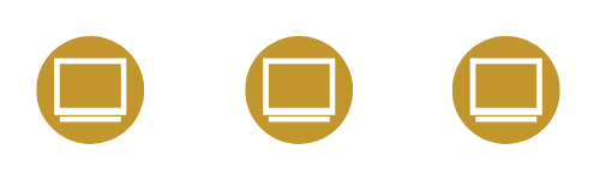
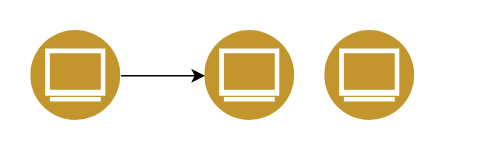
+ <mxCell id="2" value="" style="edgeStyle=none;html=1;fontColor=#FFFFFF;" edge="1" parent="1" source="3" target="4"><mxGeometry relative="1" as="geometry" /></mxCell>
- <mxCell id="5" value="&lt;font color=&quot;#ffffff&quot;&gt;Curso&lt;/font&gt;" style="aspect=fixed;perimeter=ellipsePerimeter;html=1;align=center;shadow=0;dashed=0;fontColor=#4277BB;labelBackgroundColor=#ffffff;fontSize=12;spacingTop=3;image;image=img/lib/ibm/users/browser.svg;" vertex="1" parent="1"><mxGeometry x="251" y="20" width="60" height="60" as="geometry" /></mxCell>
+ <mxCell id="5" value="&lt;font color=&quot;#ffffff&quot;&gt;Curso&lt;/font&gt;" style="aspect=fixed;perimeter=ellipsePerimeter;html=1;align=center;shadow=0;dashed=0;fontColor=#4277BB;labelBackgroundColor=#ffffff;fontSize=12;spacingTop=3;image;image=img/lib/ibm/users/browser.svg;" vertex="1" parent="1"><mxGeometry x="216" y="20" width="60" height="60" as="geometry" /></mxCell>
